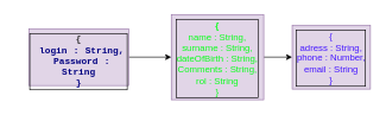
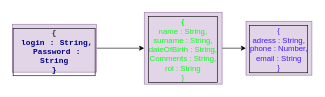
- <mxCell id="3" value="&lt;span class=&quot;p&quot; style=&quot;box-sizing: border-box; color: rgb(51, 51, 51); font-family: Menlo, Monaco, Consolas, &amp;quot;Courier New&amp;quot;, monospace; font-size: 13px; font-style: normal; font-variant-ligatures: normal; font-variant-caps: normal; letter-spacing: normal; orphans: 2; text-indent: 0px; text-transform: none; widows: 2; word-spacing: 1px; -webkit-text-stroke-width: 0px; text-decoration-thickness: initial; text-decoration-style: initial; text-decoration-color: initial;&quot;&gt;{&lt;/span&gt;&lt;span style=&quot;color: rgb(51, 51, 51); font-family: Menlo, Monaco, Consolas, &amp;quot;Courier New&amp;quot;, monospace; font-size: 13px; font-style: normal; font-variant-ligatures: normal; font-variant-caps: normal; letter-spacing: normal; orphans: 2; text-indent: 0px; text-transform: none; widows: 2; word-spacing: 1px; -webkit-text-stroke-width: 0px; background-color: rgb(248, 248, 248); text-decoration-thickness: initial; text-decoration-style: initial; text-decoration-color: initial; float: none; display: inline !important;&quot;&gt;&lt;br&gt;&lt;/span&gt;&lt;span class=&quot;hljs-attribute&quot; style=&quot;box-sizing: border-box; color: navy; font-family: Menlo, Monaco, Consolas, &amp;quot;Courier New&amp;quot;, monospace; font-size: 13px; font-style: normal; font-variant-ligatures: normal; font-variant-caps: normal; letter-spacing: normal; orphans: 2; text-indent: 0px; text-transform: none; widows: 2; word-spacing: 1px; -webkit-text-stroke-width: 0px; text-decoration-thickness: initial; text-decoration-style: initial; text-decoration-color: initial;&quot;&gt;&amp;nbsp;login : String,&lt;br&gt;&amp;nbsp;Password : String&lt;br&gt;&lt;/span&gt;&lt;span class=&quot;p&quot; style=&quot;box-sizing: border-box; color: rgb(51, 51, 51); font-family: Menlo, Monaco, Consolas, &amp;quot;Courier New&amp;quot;, monospace; font-size: 13px; font-style: normal; font-variant-ligatures: normal; font-variant-caps: normal; letter-spacing: normal; orphans: 2; text-indent: 0px; text-transform: none; widows: 2; word-spacing: 1px; -webkit-text-stroke-width: 0px; text-decoration-thickness: initial; text-decoration-style: initial; text-decoration-color: initial;&quot;&gt;&lt;span class=&quot;hljs-attribute&quot; style=&quot;box-sizing: border-box; color: navy;&quot;&gt;}&lt;/span&gt;&lt;/span&gt;" style="text;whiteSpace=wrap;html=1;fillColor=#e1d5e7;strokeColor=#9673a6;gradientColor=none;fontStyle=1;align=center;labelBorderColor=default;" vertex="1" parent="1"><mxGeometry x="40" y="40" width="140" height="80" as="geometry" /></mxCell>
+ <mxCell id="3" value="&lt;span class=&quot;p&quot; style=&quot;box-sizing: border-box; color: rgb(51, 51, 51); font-family: Menlo, Monaco, Consolas, &amp;quot;Courier New&amp;quot;, monospace; font-size: 13px; font-style: normal; font-variant-ligatures: normal; font-variant-caps: normal; letter-spacing: normal; orphans: 2; text-indent: 0px; text-transform: none; widows: 2; word-spacing: 1px; -webkit-text-stroke-width: 0px; text-decoration-thickness: initial; text-decoration-style: initial; text-decoration-color: initial;&quot;&gt;{&lt;/span&gt;&lt;span style=&quot;color: rgb(51, 51, 51); font-family: Menlo, Monaco, Consolas, &amp;quot;Courier New&amp;quot;, monospace; font-size: 13px; font-style: normal; font-variant-ligatures: normal; font-variant-caps: normal; letter-spacing: normal; orphans: 2; text-indent: 0px; text-transform: none; widows: 2; word-spacing: 1px; -webkit-text-stroke-width: 0px; background-color: rgb(248, 248, 248); text-decoration-thickness: initial; text-decoration-style: initial; text-decoration-color: initial; float: none; display: inline !important;&quot;&gt;&lt;br&gt;&lt;/span&gt;&lt;span class=&quot;hljs-attribute&quot; style=&quot;box-sizing: border-box; color: navy; font-family: Menlo, Monaco, Consolas, &amp;quot;Courier New&amp;quot;, monospace; font-size: 13px; font-style: normal; font-variant-ligatures: normal; font-variant-caps: normal; letter-spacing: normal; orphans: 2; text-indent: 0px; text-transform: none; widows: 2; word-spacing: 1px; -webkit-text-stroke-width: 0px; text-decoration-thickness: initial; text-decoration-style: initial; text-decoration-color: initial;&quot;&gt;&amp;nbsp;login : String,&lt;br&gt;&amp;nbsp;Password : String&lt;br&gt;&lt;/span&gt;&lt;span class=&quot;p&quot; style=&quot;box-sizing: border-box; color: rgb(51, 51, 51); font-family: Menlo, Monaco, Consolas, &amp;quot;Courier New&amp;quot;, monospace; font-size: 13px; font-style: normal; font-variant-ligatures: normal; font-variant-caps: normal; letter-spacing: normal; orphans: 2; text-indent: 0px; text-transform: none; widows: 2; word-spacing: 1px; -webkit-text-stroke-width: 0px; text-decoration-thickness: initial; text-decoration-style: initial; text-decoration-color: initial;&quot;&gt;&lt;span class=&quot;hljs-attribute&quot; style=&quot;box-sizing: border-box; color: navy;&quot;&gt;}&lt;/span&gt;&lt;/span&gt;" style="text;whiteSpace=wrap;html=1;fillColor=#e1d5e7;strokeColor=#9673a6;gradientColor=none;fontStyle=1;align=center;labelBorderColor=default;" vertex="1" parent="1"><mxGeometry x="20" y="40" width="140" height="80" as="geometry" /></mxCell>
